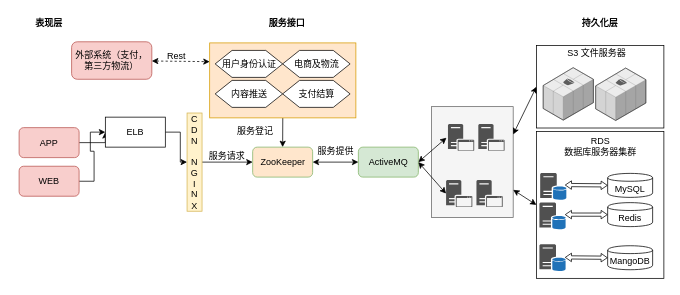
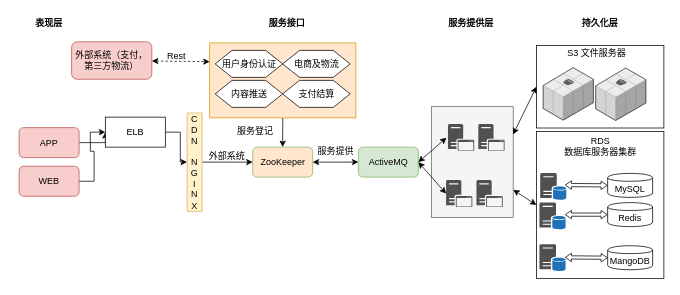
+ <mxCell id="14" value="服务提供层" style="text;html=1;strokeColor=none;fillColor=none;align=center;verticalAlign=middle;whiteSpace=wrap;rounded=0;fontStyle=1" parent="1" vertex="1"><mxGeometry x="593.5" y="20" width="68" height="20" as="geometry" /></mxCell>
- <mxCell id="20" value="服务请求" style="text;html=1;strokeColor=none;fillColor=none;align=center;verticalAlign=middle;whiteSpace=wrap;rounded=0;" parent="1" vertex="1"><mxGeometry x="275" y="198" width="55" height="20" as="geometry" /></mxCell>
+ <mxCell id="20" value="外部系统" style="text;html=1;strokeColor=none;fillColor=none;align=center;verticalAlign=middle;whiteSpace=wrap;rounded=0;" parent="1" vertex="1"><mxGeometry x="275" y="198" width="55" height="20" as="geometry" /></mxCell>
